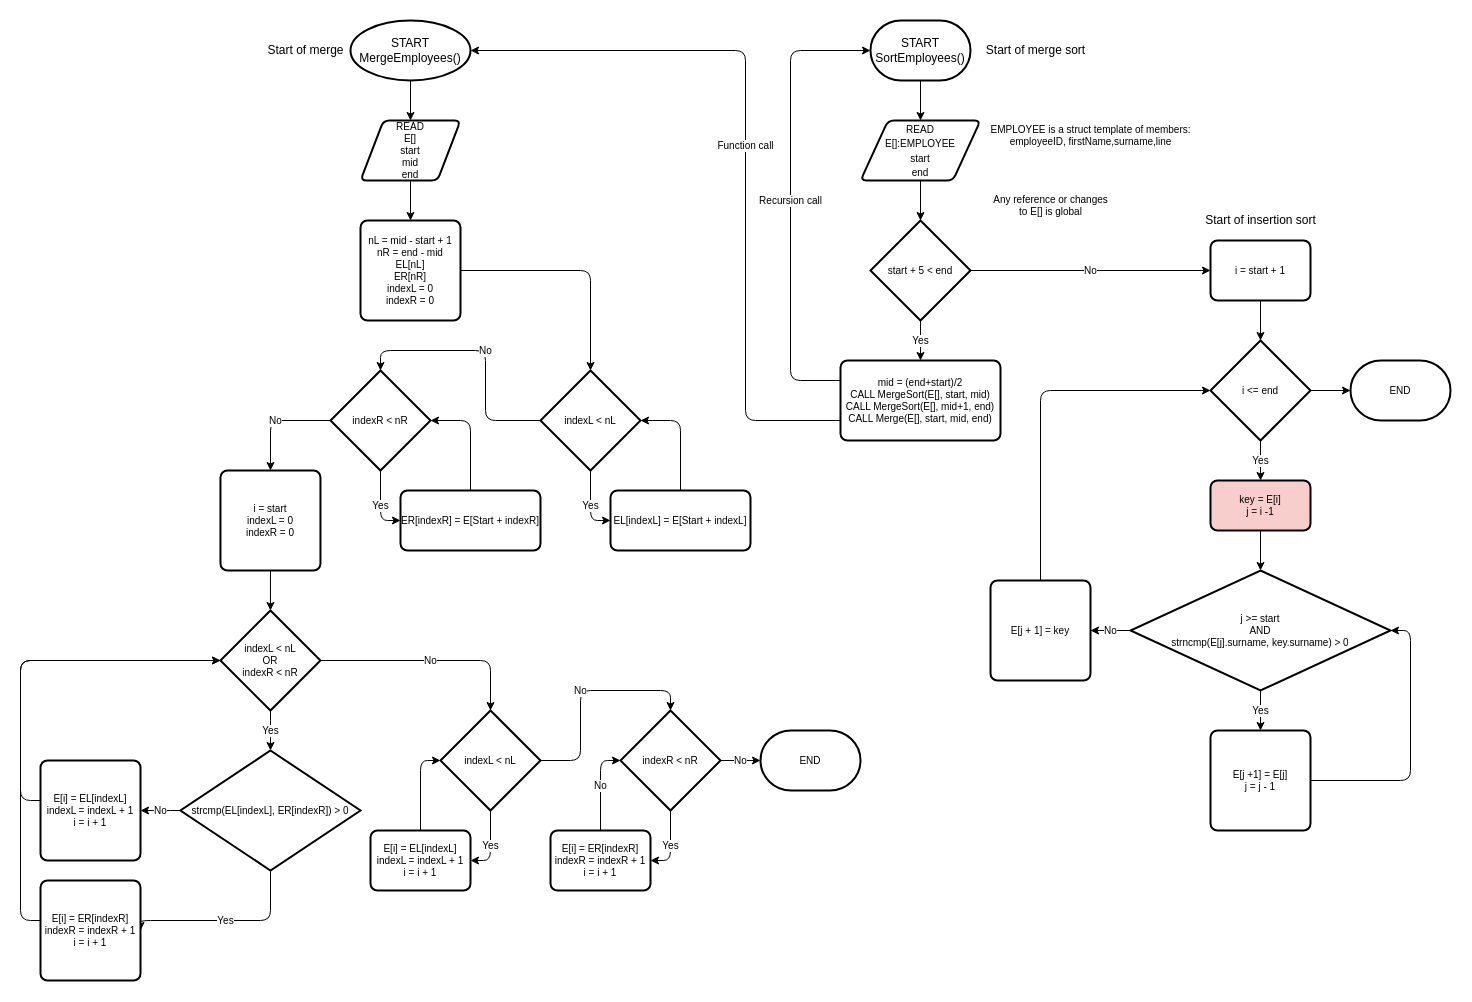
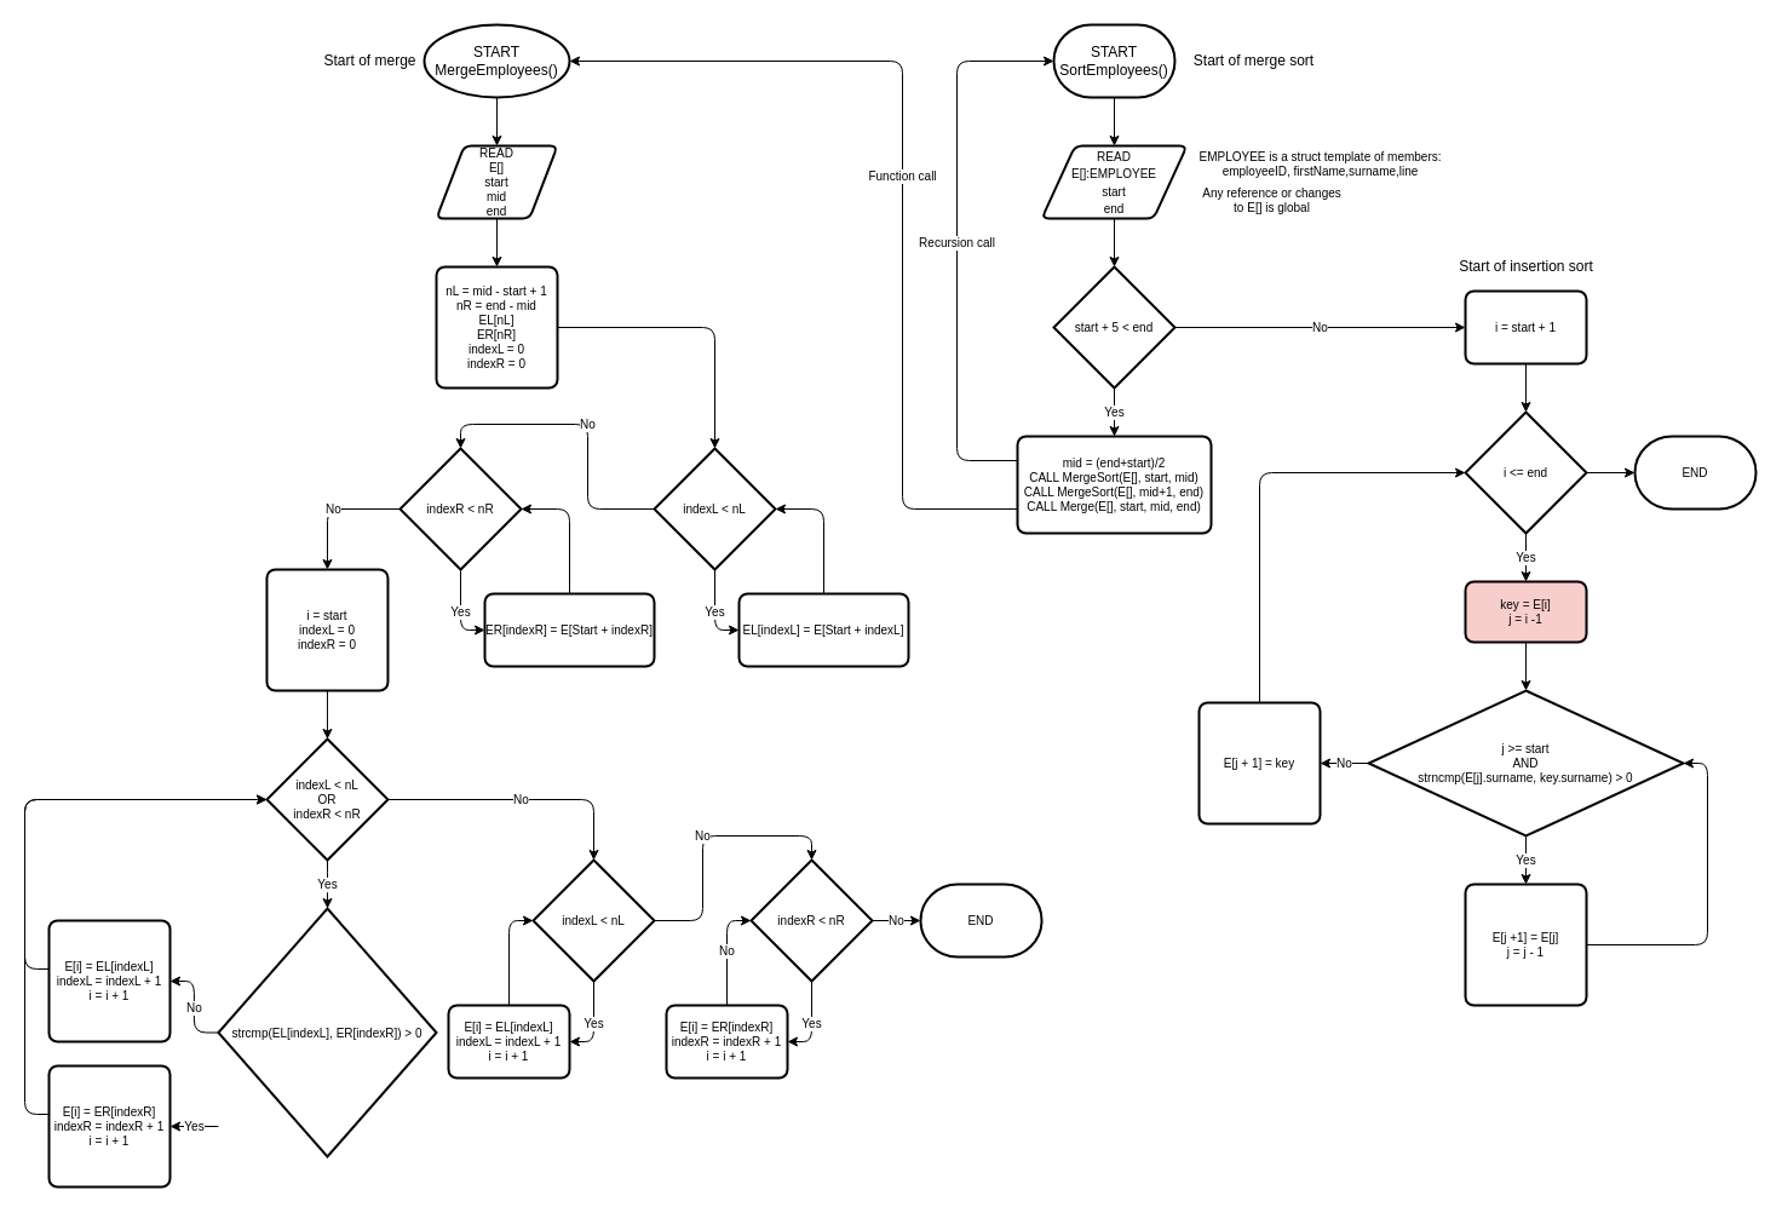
- <mxCell id="14" value="Any reference or changes&lt;br&gt;to E[] is global" style="text;html=1;align=center;verticalAlign=middle;resizable=0;points=[];autosize=1;strokeColor=none;fillColor=none;fontSize=10;rounded=1;" parent="1" vertex="1"><mxGeometry x="985" y="190" width="130" height="30" as="geometry" /></mxCell>
+ <mxCell id="14" value="Any reference or changes&lt;br&gt;to E[] is global" style="text;html=1;align=center;verticalAlign=middle;resizable=0;points=[];autosize=1;strokeColor=none;fillColor=none;fontSize=10;rounded=1;" parent="1" vertex="1"><mxGeometry x="985" y="150" width="130" height="30" as="geometry" /></mxCell>
- <mxCell id="50" value="strcmp(EL[indexL], ER[indexR]) &amp;gt; 0" style="strokeWidth=2;html=1;shape=mxgraph.flowchart.decision;whiteSpace=wrap;fontSize=10;rounded=1;" parent="1" vertex="1"><mxGeometry x="179.92" y="750" width="180.08" height="120" as="geometry" /></mxCell>
+ <mxCell id="50" value="strcmp(EL[indexL], ER[indexR]) &amp;gt; 0" style="strokeWidth=2;html=1;shape=mxgraph.flowchart.decision;whiteSpace=wrap;fontSize=10;rounded=1;" parent="1" vertex="1"><mxGeometry x="179.92" y="750" width="180.08" height="205" as="geometry" /></mxCell>
